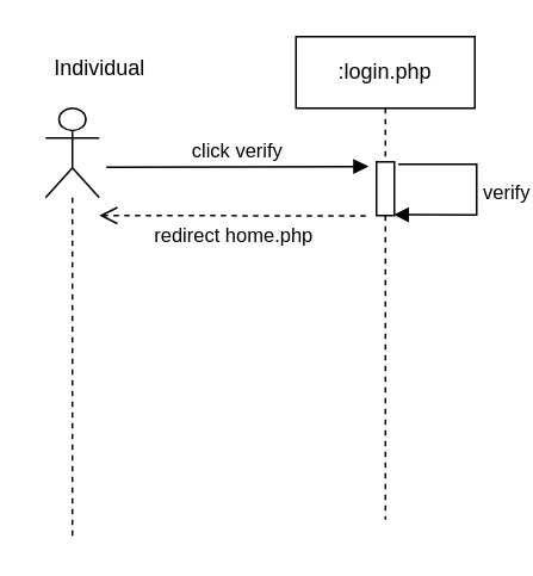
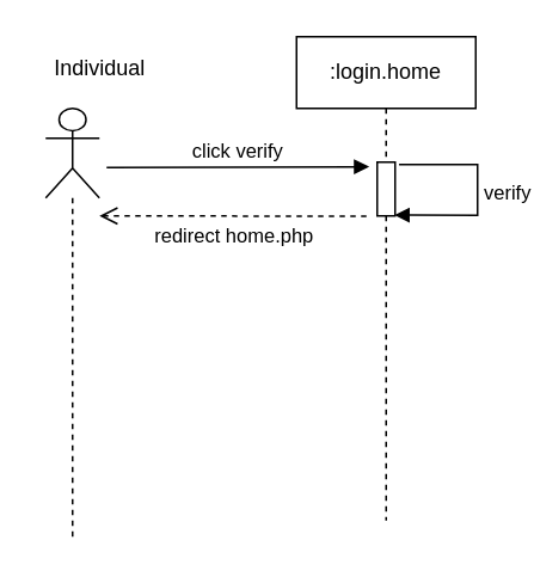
- <mxCell id="2" value=":login.php" style="shape=umlLifeline;perimeter=lifelinePerimeter;whiteSpace=wrap;html=1;container=0;collapsible=0;recursiveResize=0;outlineConnect=0;" parent="1" vertex="1"><mxGeometry x="165" y="20" width="100" height="270" as="geometry" /></mxCell>
+ <mxCell id="2" value=":login.home" style="shape=umlLifeline;perimeter=lifelinePerimeter;whiteSpace=wrap;html=1;container=0;collapsible=0;recursiveResize=0;outlineConnect=0;" parent="1" vertex="1"><mxGeometry x="165" y="20" width="100" height="270" as="geometry" /></mxCell>
